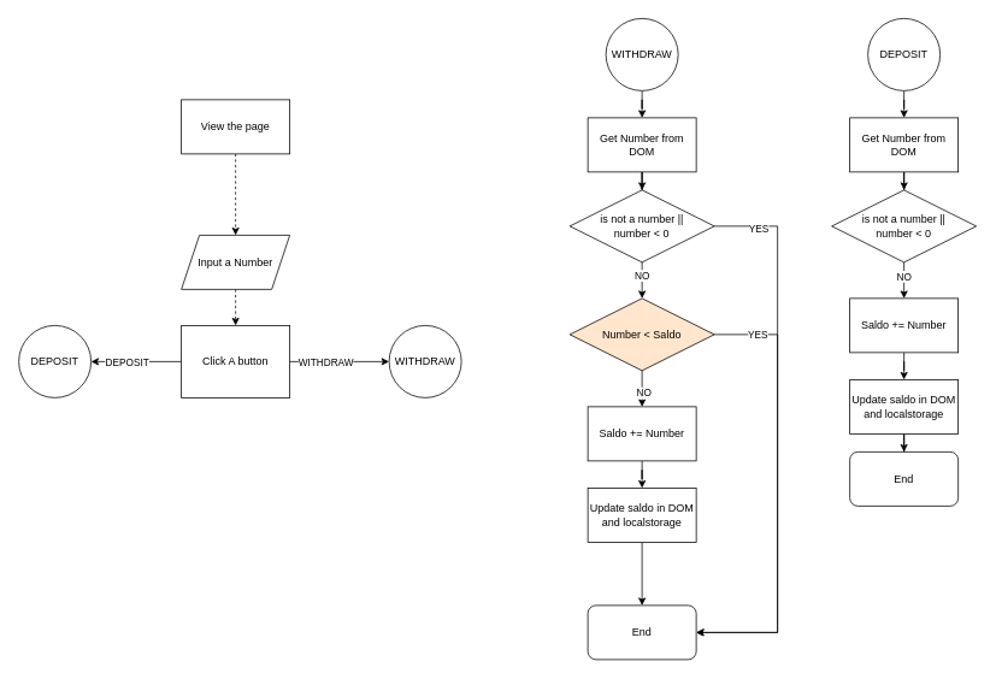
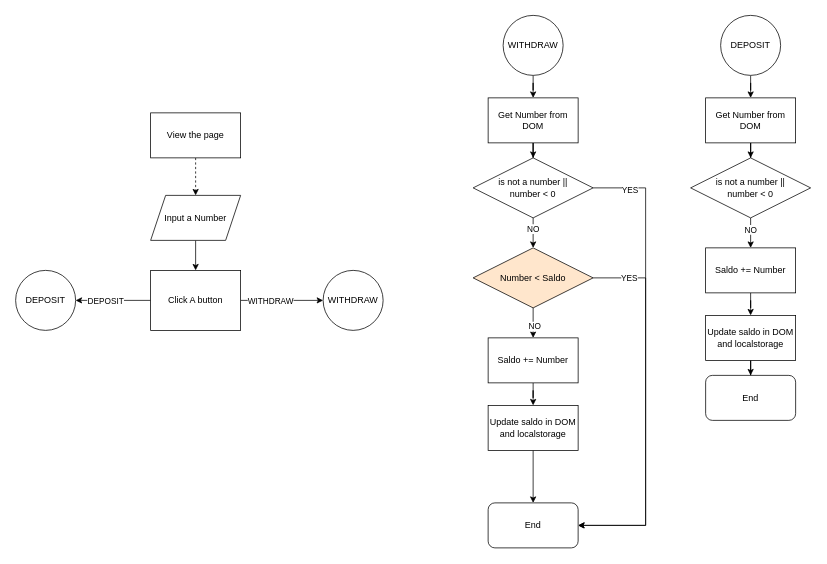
- <mxCell id="3" value="View the page" style="rounded=0;whiteSpace=wrap;html=1;" parent="1" vertex="1"><mxGeometry x="200" y="110" width="120" height="60" as="geometry" /></mxCell>
+ <mxCell id="3" value="View the page" style="rounded=0;whiteSpace=wrap;html=1;" parent="1" vertex="1"><mxGeometry x="200" y="150" width="120" height="60" as="geometry" /></mxCell>
- <mxCell id="4" value="" style="edgeStyle=orthogonalEdgeStyle;rounded=0;orthogonalLoop=1;jettySize=auto;html=1;dashed=1;" parent="1" source="5" target="10" edge="1"><mxGeometry relative="1" as="geometry" /></mxCell>
+ <mxCell id="4" value="" style="edgeStyle=orthogonalEdgeStyle;rounded=0;orthogonalLoop=1;jettySize=auto;html=1;" parent="1" source="5" target="10" edge="1"><mxGeometry relative="1" as="geometry" /></mxCell>
